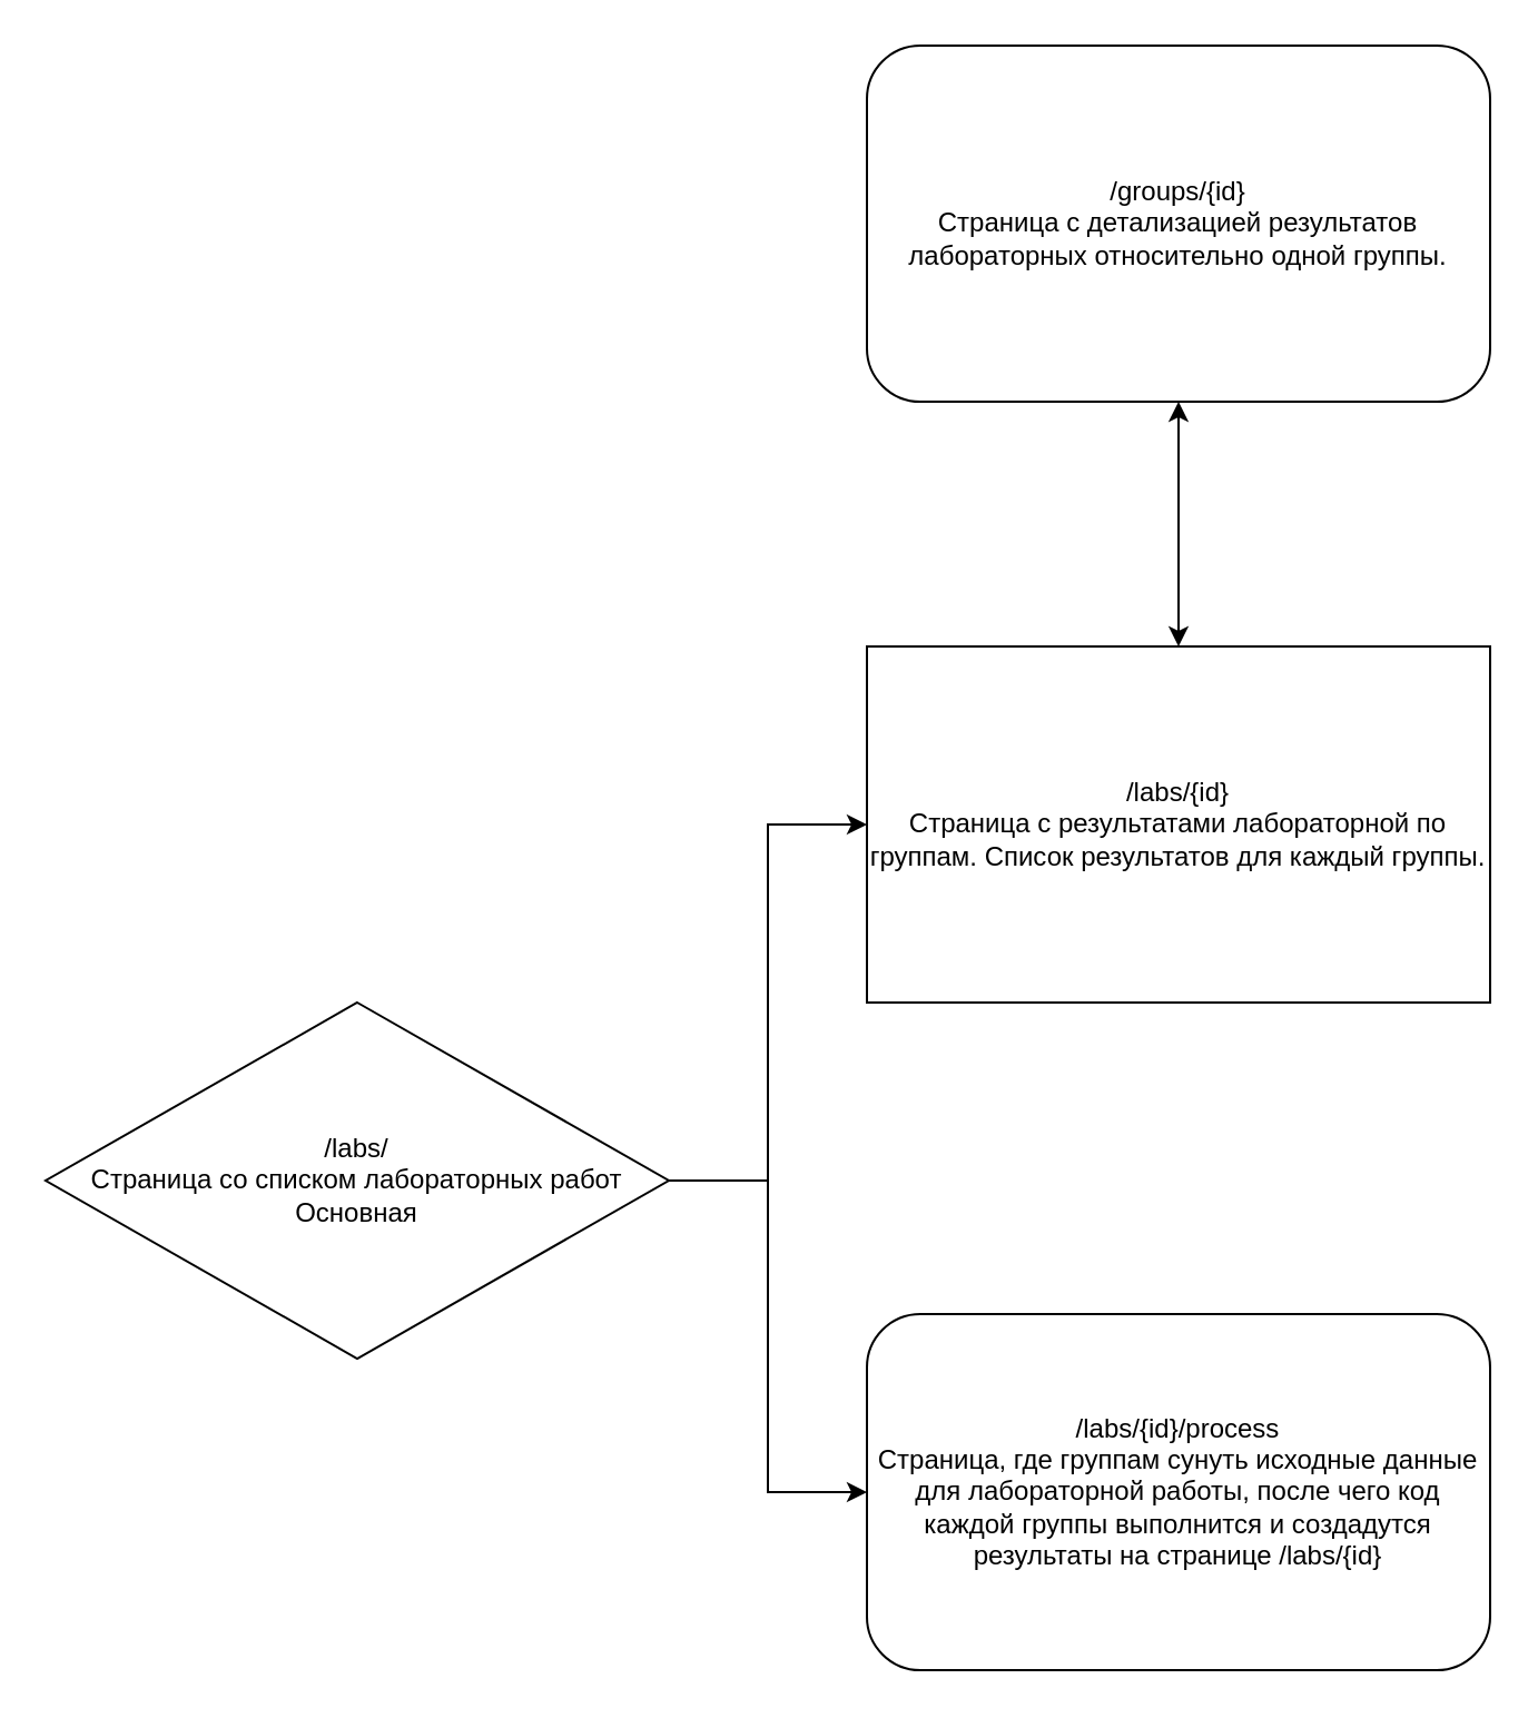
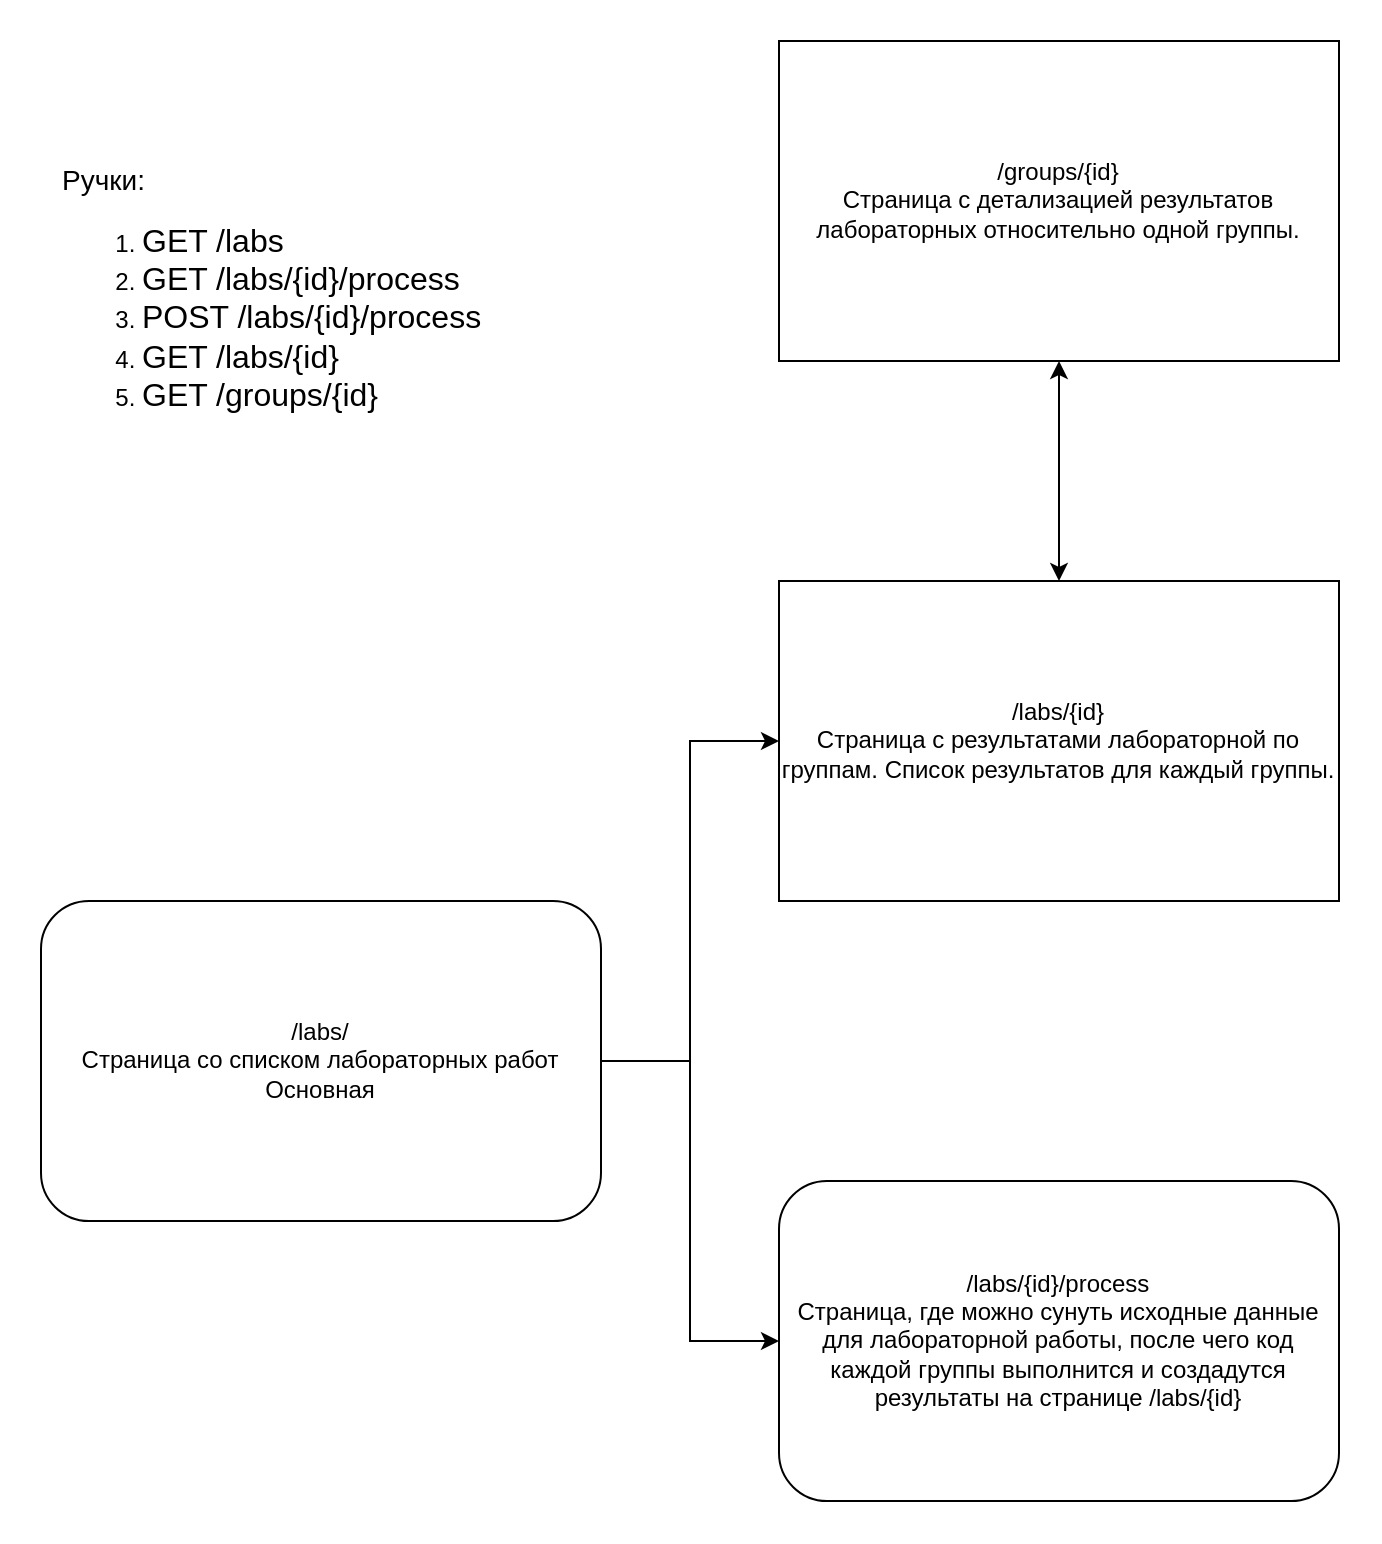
- <mxCell id="9" value="/groups/{id}&lt;br&gt;Страница с детализацией результатов лабораторных относительно одной группы." style="rounded=1;whiteSpace=wrap;html=1;" parent="1" vertex="1"><mxGeometry x="389" y="20" width="280" height="160" as="geometry" /></mxCell>
+ <mxCell id="9" value="/groups/{id}&lt;br&gt;Страница с детализацией результатов лабораторных относительно одной группы." style="whiteSpace=wrap;html=1;rounded=0;" parent="1" vertex="1"><mxGeometry x="389" y="20" width="280" height="160" as="geometry" /></mxCell>
+ <mxCell id="10" value="&lt;font style=&quot;font-size: 14px&quot;&gt;&lt;span&gt;Ручки:&lt;/span&gt;&lt;br&gt;&lt;/font&gt;&lt;ol&gt;&lt;li&gt;&lt;font size=&quot;3&quot;&gt;GET /labs&lt;/font&gt;&lt;/li&gt;&lt;li&gt;&lt;font size=&quot;3&quot;&gt;GET /labs/{id}/process&lt;/font&gt;&lt;/li&gt;&lt;li&gt;&lt;font size=&quot;3&quot;&gt;POST /labs/{id}/process&lt;/font&gt;&lt;/li&gt;&lt;li&gt;&lt;font size=&quot;3&quot;&gt;GET /labs/{id}&lt;/font&gt;&lt;/li&gt;&lt;li&gt;&lt;font size=&quot;3&quot;&gt;GET /groups/{id}&lt;/font&gt;&lt;/li&gt;&lt;/ol&gt;" style="text;html=1;strokeColor=none;fillColor=none;align=left;verticalAlign=middle;whiteSpace=wrap;rounded=0;" vertex="1" parent="1"><mxGeometry x="29" y="60" width="300" height="180" as="geometry" /></mxCell>
- <mxCell id="5" value="/labs/&lt;br&gt;Страница со списком лабораторных работ&lt;br&gt;Основная" style="rhombus;whiteSpace=wrap;html=1;" parent="1" vertex="1"><mxGeometry x="20" y="450" width="280" height="160" as="geometry" /></mxCell>
+ <mxCell id="5" value="/labs/&lt;br&gt;Страница со списком лабораторных работ&lt;br&gt;Основная" style="rounded=1;whiteSpace=wrap;html=1;" parent="1" vertex="1"><mxGeometry x="20" y="450" width="280" height="160" as="geometry" /></mxCell>
- <mxCell id="7" value="/labs/{id}/process&lt;br&gt;Страница, где группам сунуть исходные данные для лабораторной работы, после чего код каждой группы выполнится и создадутся результаты на странице /labs/{id}" style="rounded=1;whiteSpace=wrap;html=1;" parent="1" vertex="1"><mxGeometry x="389" y="590" width="280" height="160" as="geometry" /></mxCell>
+ <mxCell id="7" value="/labs/{id}/process&lt;br&gt;Страница, где можно сунуть исходные данные для лабораторной работы, после чего код каждой группы выполнится и создадутся результаты на странице /labs/{id}" style="rounded=1;whiteSpace=wrap;html=1;" parent="1" vertex="1"><mxGeometry x="389" y="590" width="280" height="160" as="geometry" /></mxCell>
